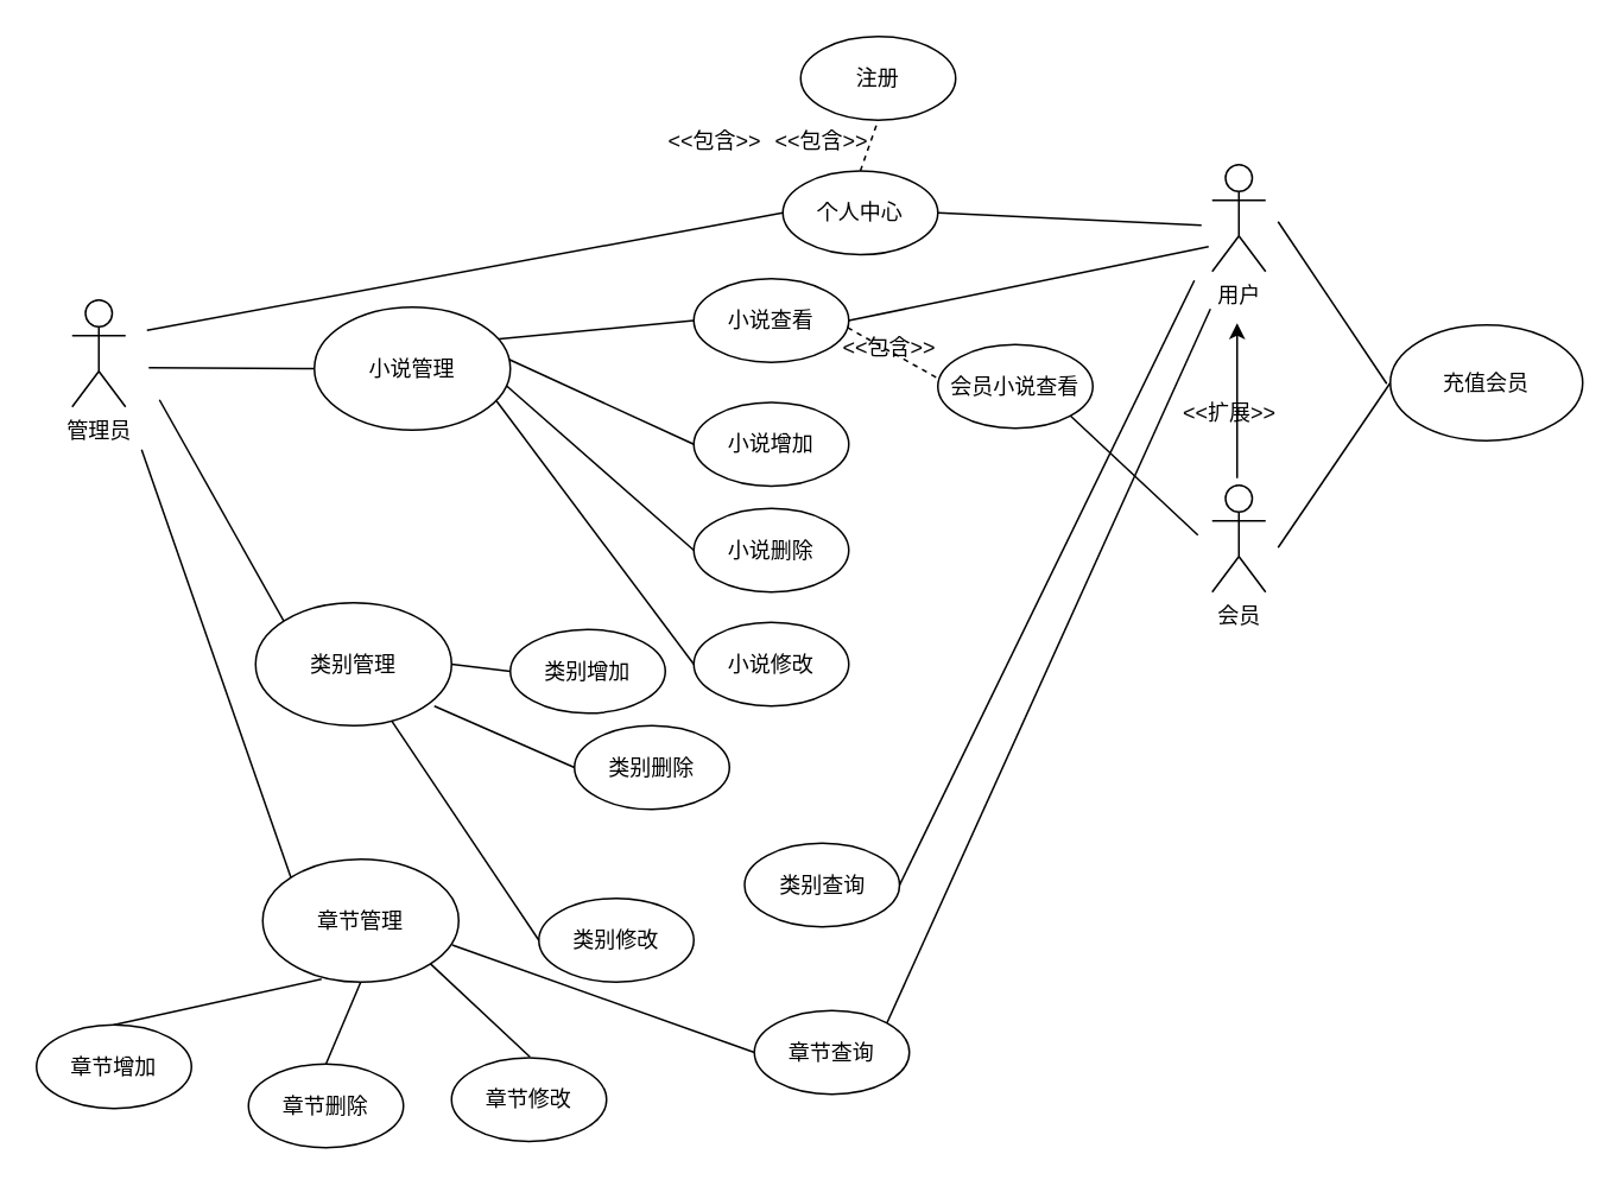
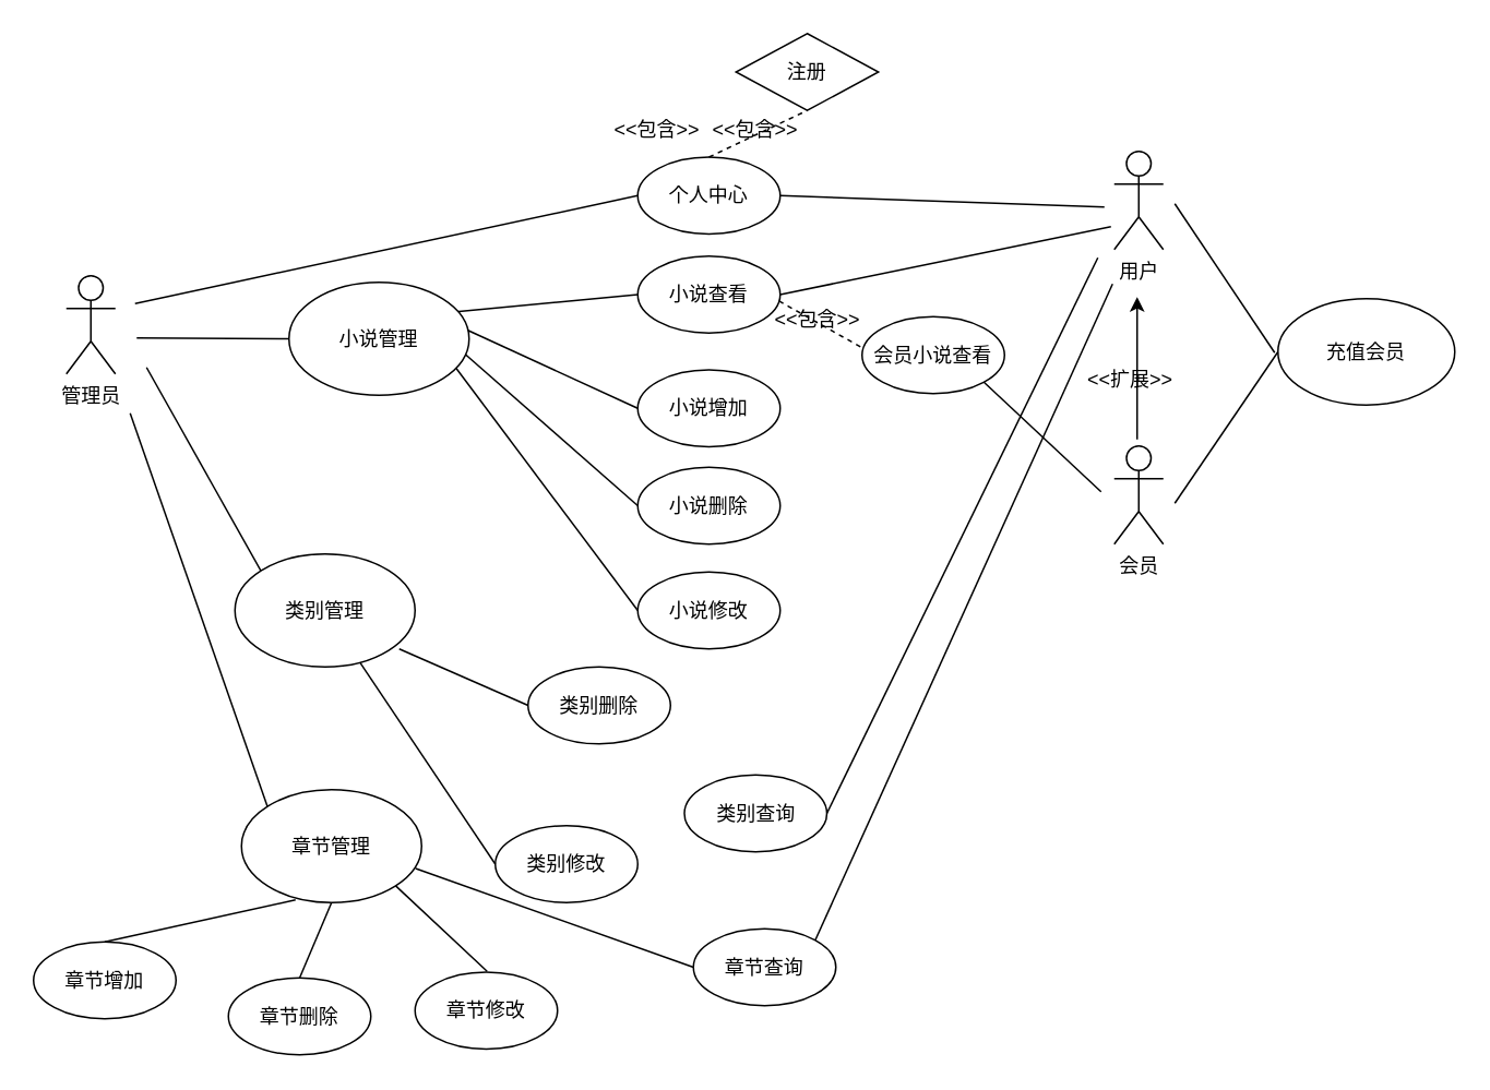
- <mxCell id="6" value="注册" style="ellipse;whiteSpace=wrap;html=1;" parent="1" vertex="1"><mxGeometry x="449" y="20" width="87" height="47" as="geometry" /></mxCell>
+ <mxCell id="6" value="注册" style="rhombus;whiteSpace=wrap;html=1;" parent="1" vertex="1"><mxGeometry x="449" y="20" width="87" height="47" as="geometry" /></mxCell>
- <mxCell id="5" value="个人中心" style="ellipse;whiteSpace=wrap;html=1;" parent="1" vertex="1"><mxGeometry x="439" y="95.5" width="87" height="47" as="geometry" /></mxCell>
+ <mxCell id="5" value="个人中心" style="ellipse;whiteSpace=wrap;html=1;" parent="1" vertex="1"><mxGeometry x="389" y="95.5" width="87" height="47" as="geometry" /></mxCell>
- <mxCell id="34" value="" style="endArrow=none;html=1;exitX=1;exitY=0.5;exitDx=0;exitDy=0;entryX=0;entryY=0.5;entryDx=0;entryDy=0;" parent="1" source="29" target="31" edge="1"><mxGeometry width="50" height="50" relative="1" as="geometry"><mxPoint x="343" y="489" as="sourcePoint" /><mxPoint x="393" y="439" as="targetPoint" /></mxGeometry></mxCell>
- <mxCell id="31" value="类别增加" style="ellipse;whiteSpace=wrap;html=1;" parent="1" vertex="1"><mxGeometry x="286" y="353" width="87" height="47" as="geometry" /></mxCell>
